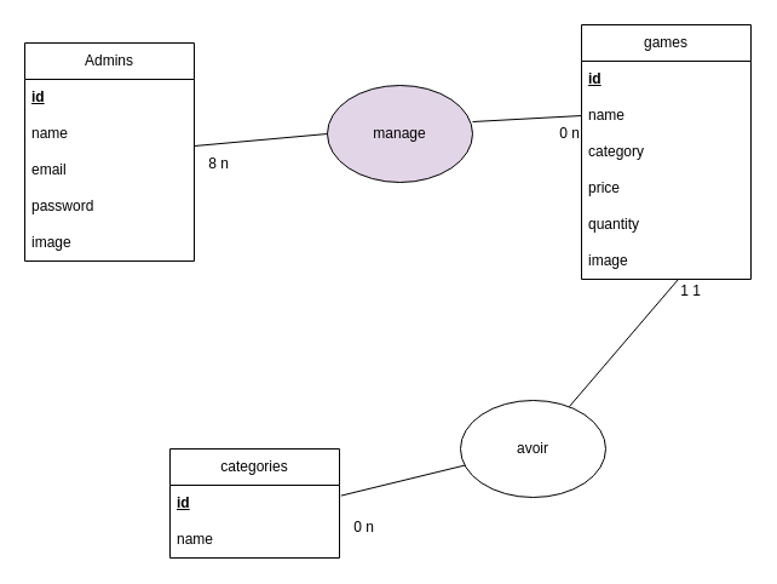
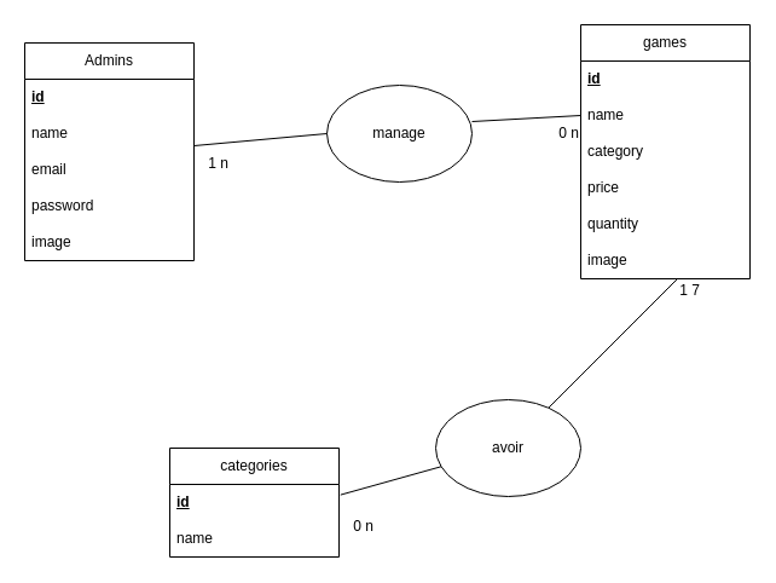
- <mxCell id="15" value="manage" style="ellipse;whiteSpace=wrap;html=1;fillColor=#e1d5e7;" vertex="1" parent="1"><mxGeometry x="270" y="70" width="120" height="80" as="geometry" /></mxCell>
+ <mxCell id="15" value="manage" style="ellipse;whiteSpace=wrap;html=1;" vertex="1" parent="1"><mxGeometry x="270" y="70" width="120" height="80" as="geometry" /></mxCell>
- <mxCell id="18" value="8 n" style="text;html=1;align=center;verticalAlign=middle;resizable=0;points=[];autosize=1;strokeColor=none;fillColor=none;" vertex="1" parent="1"><mxGeometry x="160" y="120" width="40" height="30" as="geometry" /></mxCell>
+ <mxCell id="18" value="1 n" style="text;html=1;align=center;verticalAlign=middle;resizable=0;points=[];autosize=1;strokeColor=none;fillColor=none;" vertex="1" parent="1"><mxGeometry x="160" y="120" width="40" height="30" as="geometry" /></mxCell>
- <mxCell id="26" value="1 1" style="text;html=1;align=center;verticalAlign=middle;resizable=0;points=[];autosize=1;strokeColor=none;fillColor=none;" vertex="1" parent="1"><mxGeometry x="550" y="225" width="40" height="30" as="geometry" /></mxCell>
+ <mxCell id="26" value="1 7" style="text;html=1;align=center;verticalAlign=middle;resizable=0;points=[];autosize=1;strokeColor=none;fillColor=none;" vertex="1" parent="1"><mxGeometry x="550" y="225" width="40" height="30" as="geometry" /></mxCell>
- <mxCell id="25" value="avoir" style="ellipse;whiteSpace=wrap;html=1;" vertex="1" parent="1"><mxGeometry x="380" y="330" width="120" height="80" as="geometry" /></mxCell>
+ <mxCell id="25" value="avoir" style="ellipse;whiteSpace=wrap;html=1;" vertex="1" parent="1"><mxGeometry x="360" y="330" width="120" height="80" as="geometry" /></mxCell>
